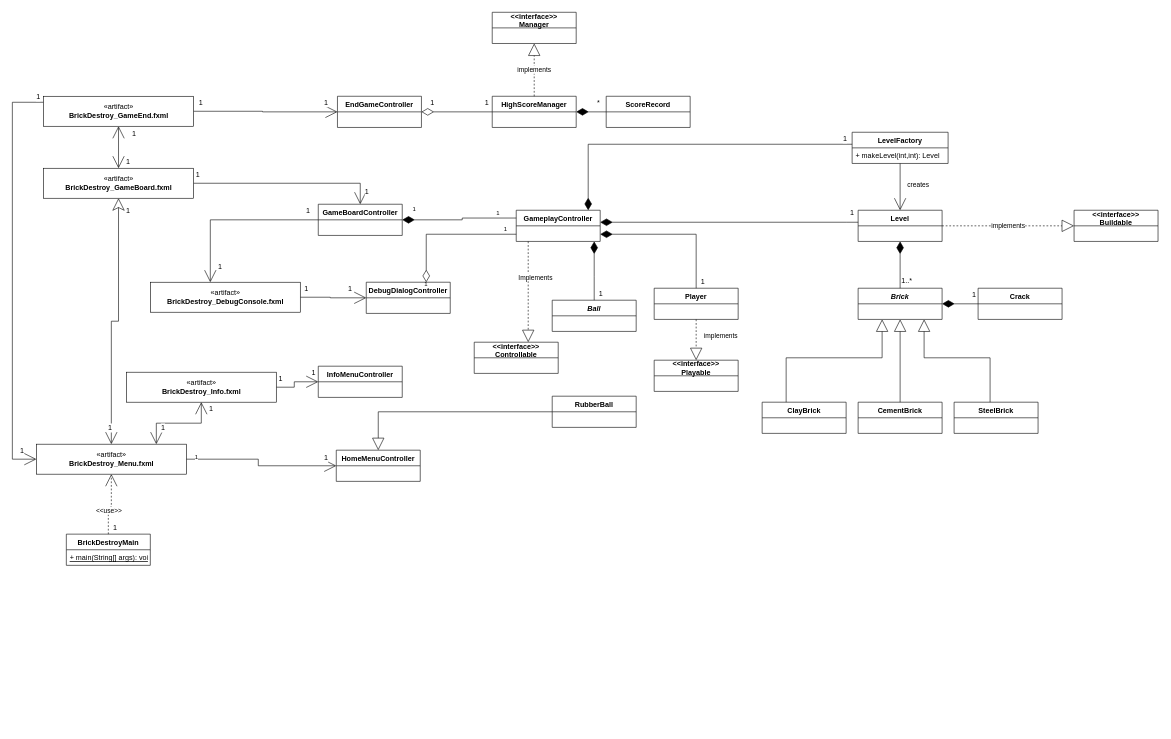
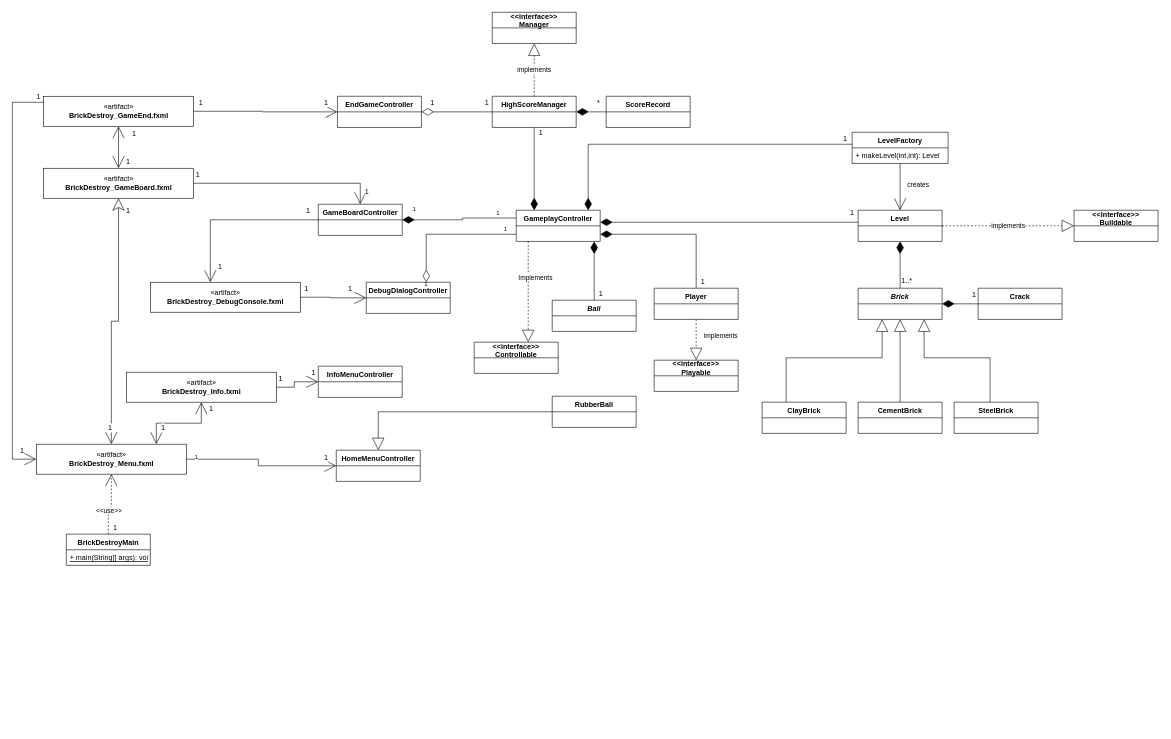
+ <mxCell id="75" style="edgeStyle=orthogonalEdgeStyle;rounded=0;orthogonalLoop=1;jettySize=auto;html=1;startArrow=none;startFill=0;endArrow=diamondThin;endFill=1;startSize=18;endSize=18;" edge="1" parent="1" source="77" target="79"><mxGeometry relative="1" as="geometry"><Array as="points"><mxPoint x="920" y="160" /><mxPoint x="920" y="160" /></Array></mxGeometry></mxCell>
+ <mxCell id="76" value="1" style="edgeLabel;html=1;align=center;verticalAlign=middle;resizable=0;points=[];fontSize=12;" vertex="1" connectable="0" parent="75"><mxGeometry x="-0.887" y="-1" relative="1" as="geometry"><mxPoint x="11" as="offset" /></mxGeometry></mxCell>
